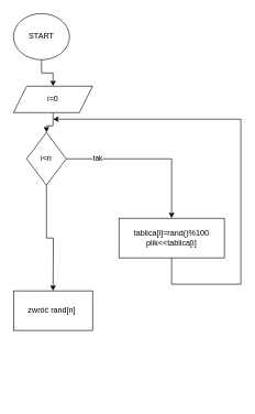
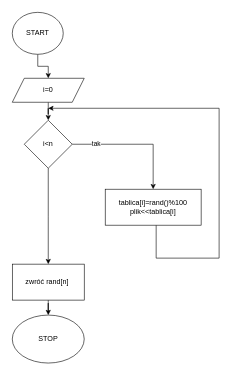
- <mxCell id="8" value="i&amp;lt;n" style="rhombus;whiteSpace=wrap;html=1;" vertex="1" parent="1"><mxGeometry x="40" y="200" width="60" height="80" as="geometry" /></mxCell>
+ <mxCell id="8" value="i&amp;lt;n" style="rhombus;whiteSpace=wrap;html=1;" vertex="1" parent="1"><mxGeometry x="40" y="200" width="80" height="80" as="geometry" /></mxCell>
- <mxCell id="10" value="tablica[i]=rand()%100&lt;br&gt;plik&amp;lt;&amp;lt;tablica[i]" style="whiteSpace=wrap;html=1;" vertex="1" parent="1"><mxGeometry x="180" y="330" width="160" height="60" as="geometry" /></mxCell>
+ <mxCell id="10" value="tablica[i]=rand()%100&lt;br&gt;plik&amp;lt;&amp;lt;tablica[i]" style="whiteSpace=wrap;html=1;" vertex="1" parent="1"><mxGeometry x="175" y="315" width="160" height="60" as="geometry" /></mxCell>
+ <mxCell id="11" value="" style="edgeStyle=orthogonalEdgeStyle;rounded=0;orthogonalLoop=1;jettySize=auto;html=1;" edge="1" parent="1" source="12" target="13"><mxGeometry relative="1" as="geometry" /></mxCell>
+ <mxCell id="13" value="STOP" style="ellipse;whiteSpace=wrap;html=1;rounded=0;" vertex="1" parent="1"><mxGeometry x="20" y="525" width="120" height="80" as="geometry" /></mxCell>
